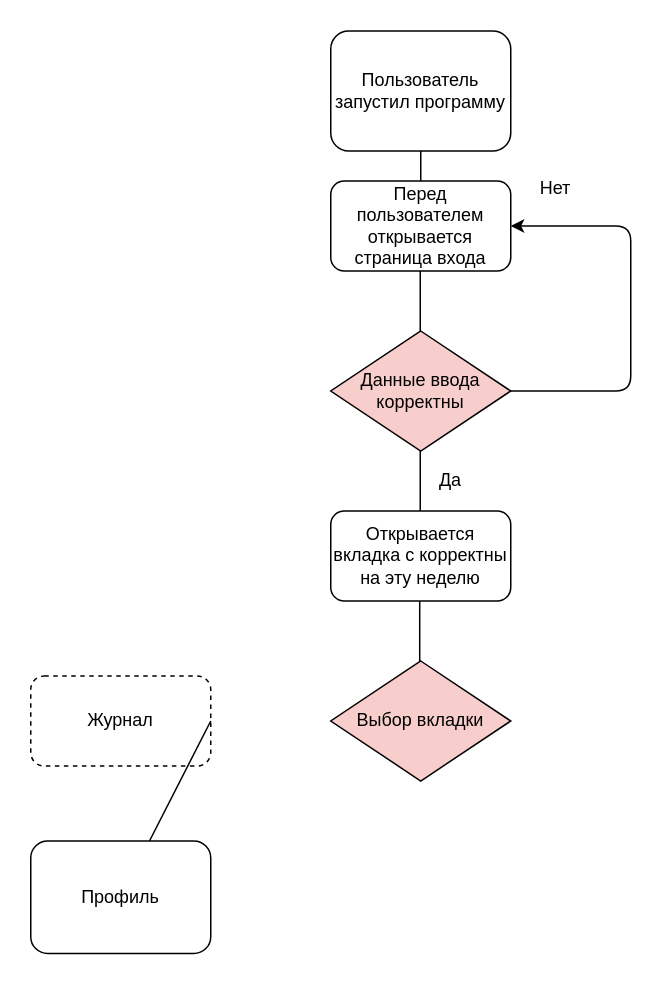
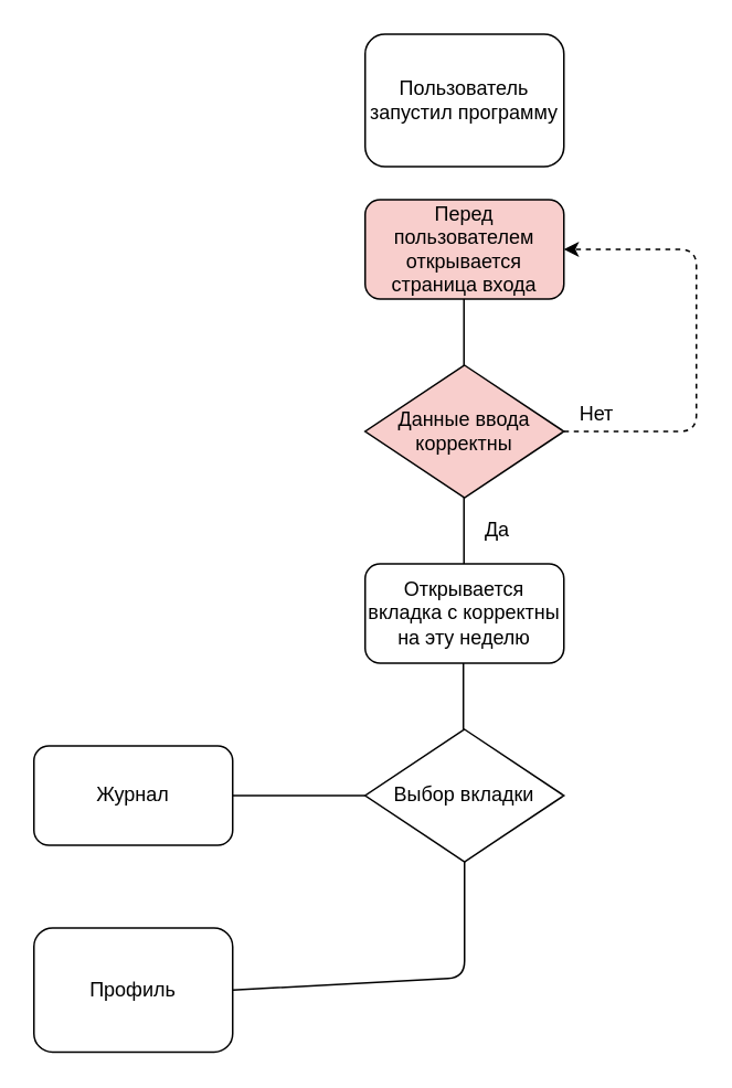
- <mxCell id="4" value="" style="endArrow=none;html=1;entryX=0.5;entryY=1;entryDx=0;entryDy=0;exitX=0.5;exitY=0;exitDx=0;exitDy=0;" edge="1" parent="1" source="3" target="2"><mxGeometry width="50" height="50" relative="1" as="geometry"><mxPoint x="240" y="260" as="sourcePoint" /><mxPoint x="290" y="210" as="targetPoint" /></mxGeometry></mxCell>
- <mxCell id="7" value="Нет" style="text;html=1;strokeColor=none;fillColor=none;align=center;verticalAlign=middle;whiteSpace=wrap;rounded=0;" vertex="1" parent="1"><mxGeometry x="350" y="115" width="40" height="20" as="geometry" /></mxCell>
+ <mxCell id="7" value="Нет" style="text;html=1;strokeColor=none;fillColor=none;align=center;verticalAlign=middle;whiteSpace=wrap;rounded=0;" vertex="1" parent="1"><mxGeometry x="340" y="240" width="40" height="20" as="geometry" /></mxCell>
- <mxCell id="3" value="Перед пользователем открывается страница входа" style="rounded=1;whiteSpace=wrap;html=1;" vertex="1" parent="1"><mxGeometry x="220" y="120" width="120" height="60" as="geometry" /></mxCell>
+ <mxCell id="3" value="Перед пользователем открывается страница входа" style="rounded=1;whiteSpace=wrap;html=1;fillColor=#f8cecc;" vertex="1" parent="1"><mxGeometry x="220" y="120" width="120" height="60" as="geometry" /></mxCell>
- <mxCell id="8" value="" style="endArrow=classic;html=1;exitX=1;exitY=0.5;exitDx=0;exitDy=0;entryX=1;entryY=0.5;entryDx=0;entryDy=0;" edge="1" parent="1" source="5" target="3"><mxGeometry width="50" height="50" relative="1" as="geometry"><mxPoint x="360" y="260" as="sourcePoint" /><mxPoint x="410" y="210" as="targetPoint" /><Array as="points"><mxPoint x="420" y="260" /><mxPoint x="420" y="150" /></Array></mxGeometry></mxCell>
+ <mxCell id="8" value="" style="endArrow=classic;html=1;exitX=1;exitY=0.5;exitDx=0;exitDy=0;entryX=1;entryY=0.5;entryDx=0;entryDy=0;dashed=1;" edge="1" parent="1" source="5" target="3"><mxGeometry width="50" height="50" relative="1" as="geometry"><mxPoint x="360" y="260" as="sourcePoint" /><mxPoint x="410" y="210" as="targetPoint" /><Array as="points"><mxPoint x="420" y="260" /><mxPoint x="420" y="150" /></Array></mxGeometry></mxCell>
- <mxCell id="14" value="Журнал" style="rounded=1;whiteSpace=wrap;html=1;dashed=1;" vertex="1" parent="1"><mxGeometry x="20" y="450" width="120" height="60" as="geometry" /></mxCell>
+ <mxCell id="14" value="Журнал" style="rounded=1;whiteSpace=wrap;html=1;" vertex="1" parent="1"><mxGeometry x="20" y="450" width="120" height="60" as="geometry" /></mxCell>
- <mxCell id="12" value="Выбор вкладки" style="rhombus;whiteSpace=wrap;html=1;fillColor=#f8cecc;" vertex="1" parent="1"><mxGeometry x="220" y="440" width="120" height="80" as="geometry" /></mxCell>
+ <mxCell id="12" value="Выбор вкладки" style="rhombus;whiteSpace=wrap;html=1;" vertex="1" parent="1"><mxGeometry x="220" y="440" width="120" height="80" as="geometry" /></mxCell>
- <mxCell id="16" value="" style="endArrow=none;html=1;exitX=1;exitY=0.5;exitDx=0;exitDy=0;" edge="1" parent="1" source="14" target="15"><mxGeometry width="50" height="50" relative="1" as="geometry"><mxPoint x="240" y="530" as="sourcePoint" /><mxPoint x="210" y="440" as="targetPoint" /></mxGeometry></mxCell>
+ <mxCell id="16" value="" style="endArrow=none;html=1;exitX=1;exitY=0.5;exitDx=0;exitDy=0;" edge="1" parent="1" source="14" target="12"><mxGeometry width="50" height="50" relative="1" as="geometry"><mxPoint x="240" y="530" as="sourcePoint" /><mxPoint x="210" y="440" as="targetPoint" /></mxGeometry></mxCell>
+ <mxCell id="17" value="" style="endArrow=none;html=1;entryX=0.5;entryY=1;entryDx=0;entryDy=0;exitX=1;exitY=0.5;exitDx=0;exitDy=0;" edge="1" parent="1" source="15" target="12"><mxGeometry width="50" height="50" relative="1" as="geometry"><mxPoint x="220" y="615" as="sourcePoint" /><mxPoint x="270" y="565" as="targetPoint" /><Array as="points"><mxPoint x="280" y="590" /></Array></mxGeometry></mxCell>
